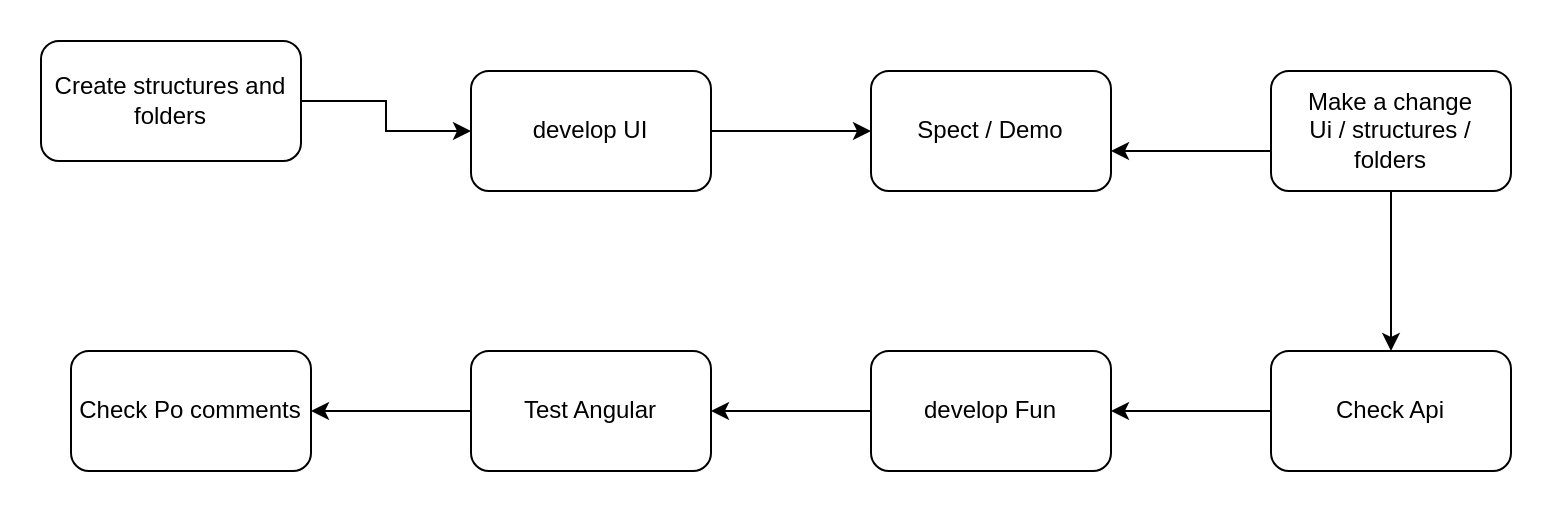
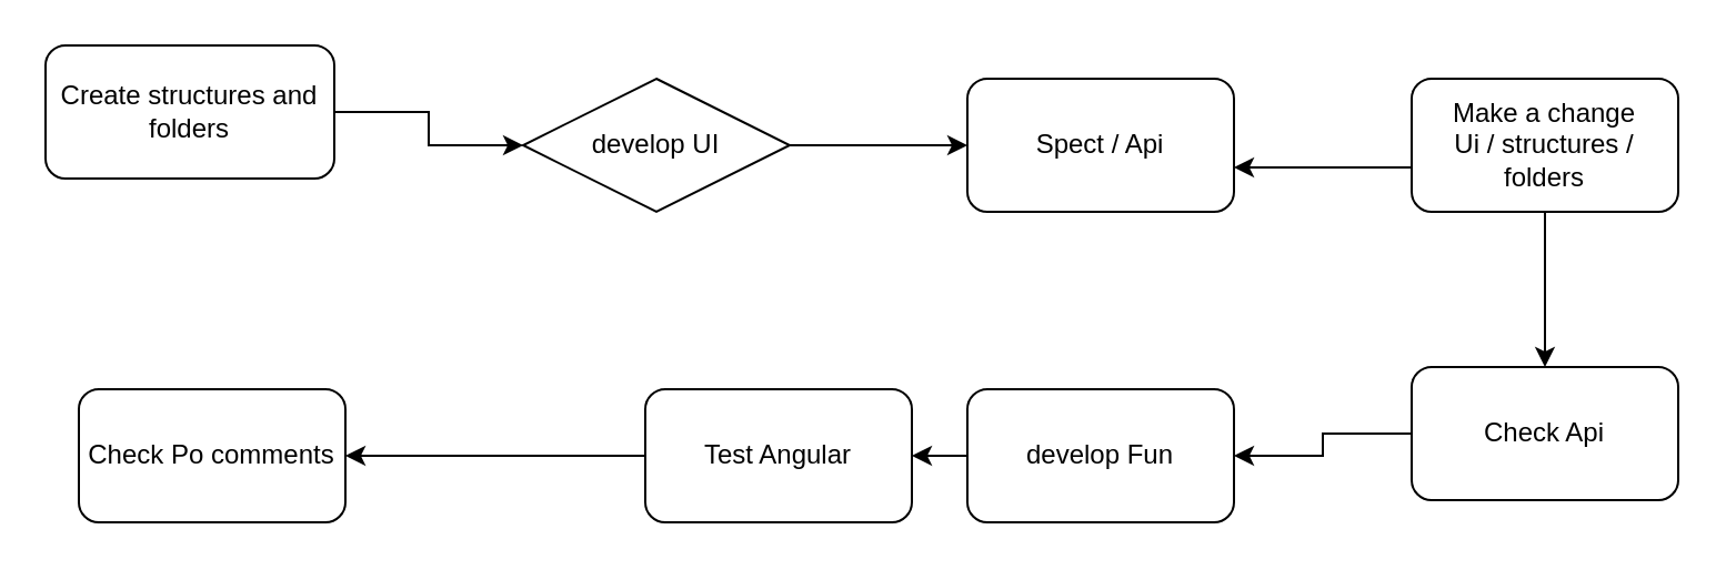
- <mxCell id="5" value="develop UI" style="rounded=1;whiteSpace=wrap;html=1;" vertex="1" parent="1"><mxGeometry x="235" y="35" width="120" height="60" as="geometry" /></mxCell>
+ <mxCell id="5" value="develop UI" style="rhombus;whiteSpace=wrap;html=1;" vertex="1" parent="1"><mxGeometry x="235" y="35" width="120" height="60" as="geometry" /></mxCell>
- <mxCell id="6" value="Spect / Demo" style="rounded=1;whiteSpace=wrap;html=1;" vertex="1" parent="1"><mxGeometry x="435" y="35" width="120" height="60" as="geometry" /></mxCell>
+ <mxCell id="6" value="Spect / Api" style="rounded=1;whiteSpace=wrap;html=1;" vertex="1" parent="1"><mxGeometry x="435" y="35" width="120" height="60" as="geometry" /></mxCell>
- <mxCell id="15" value="Test Angular" style="whiteSpace=wrap;html=1;rounded=1;" vertex="1" parent="1"><mxGeometry x="235" y="175" width="120" height="60" as="geometry" /></mxCell>
+ <mxCell id="15" value="Test Angular" style="whiteSpace=wrap;html=1;rounded=1;" vertex="1" parent="1"><mxGeometry x="290" y="175" width="120" height="60" as="geometry" /></mxCell>
- <mxCell id="11" value="Check Api" style="whiteSpace=wrap;html=1;rounded=1;" vertex="1" parent="1"><mxGeometry x="635" y="175" width="120" height="60" as="geometry" /></mxCell>
+ <mxCell id="11" value="Check Api" style="whiteSpace=wrap;html=1;rounded=1;" vertex="1" parent="1"><mxGeometry x="635" y="165" width="120" height="60" as="geometry" /></mxCell>
